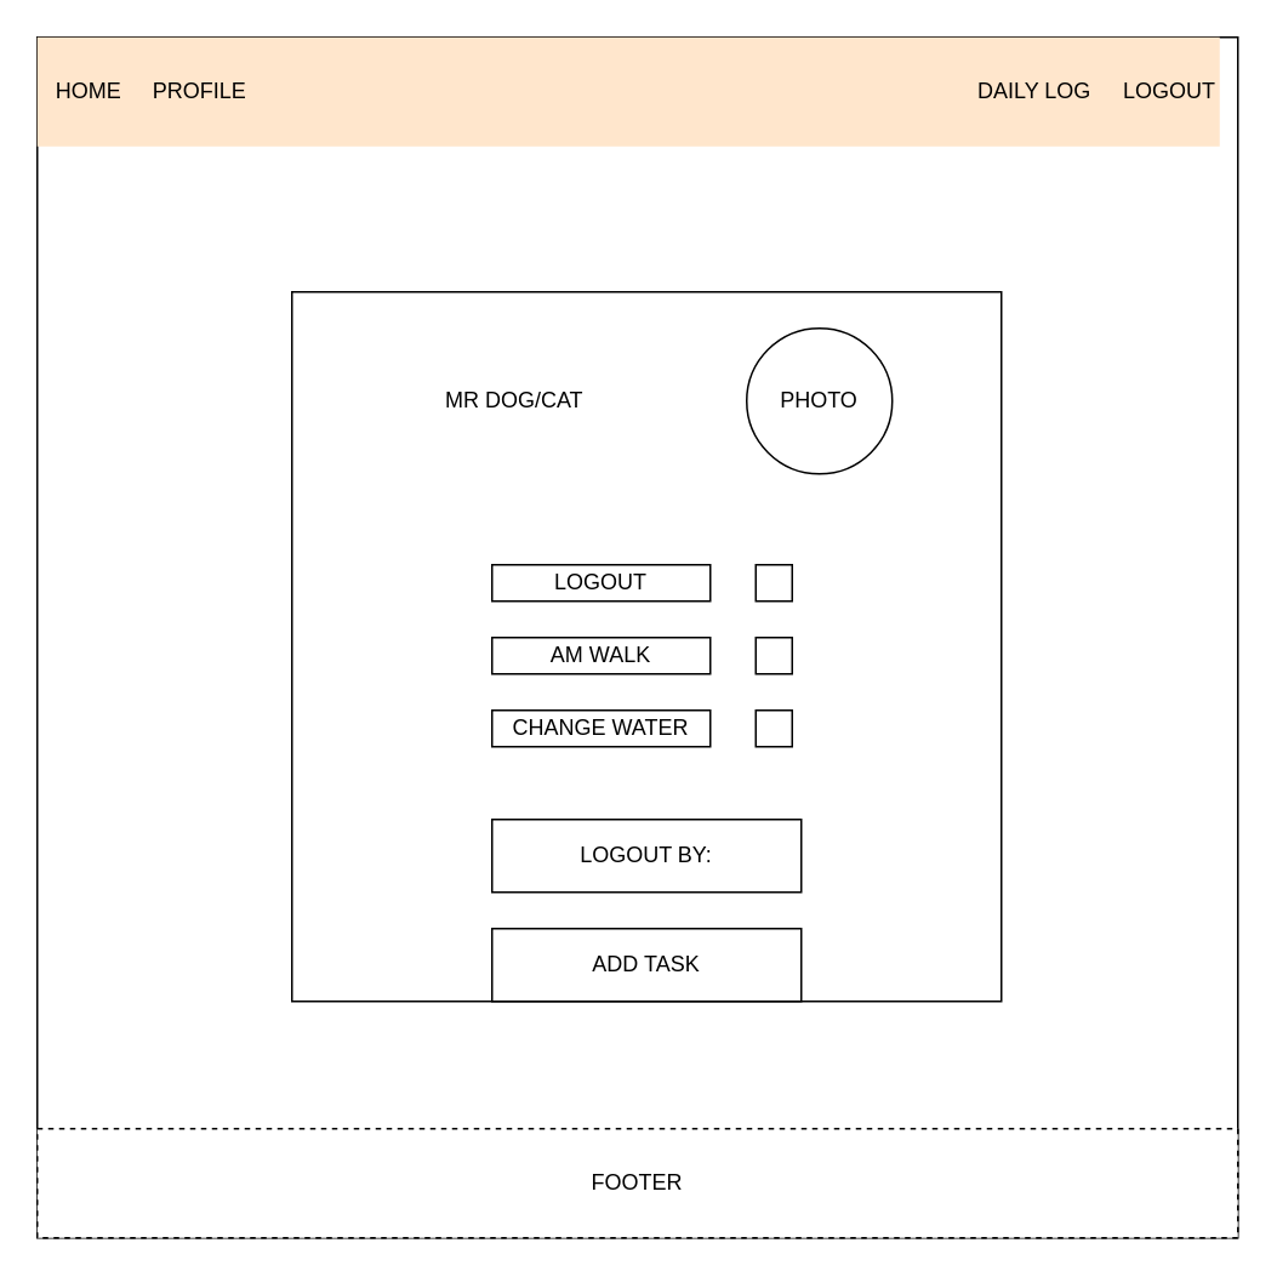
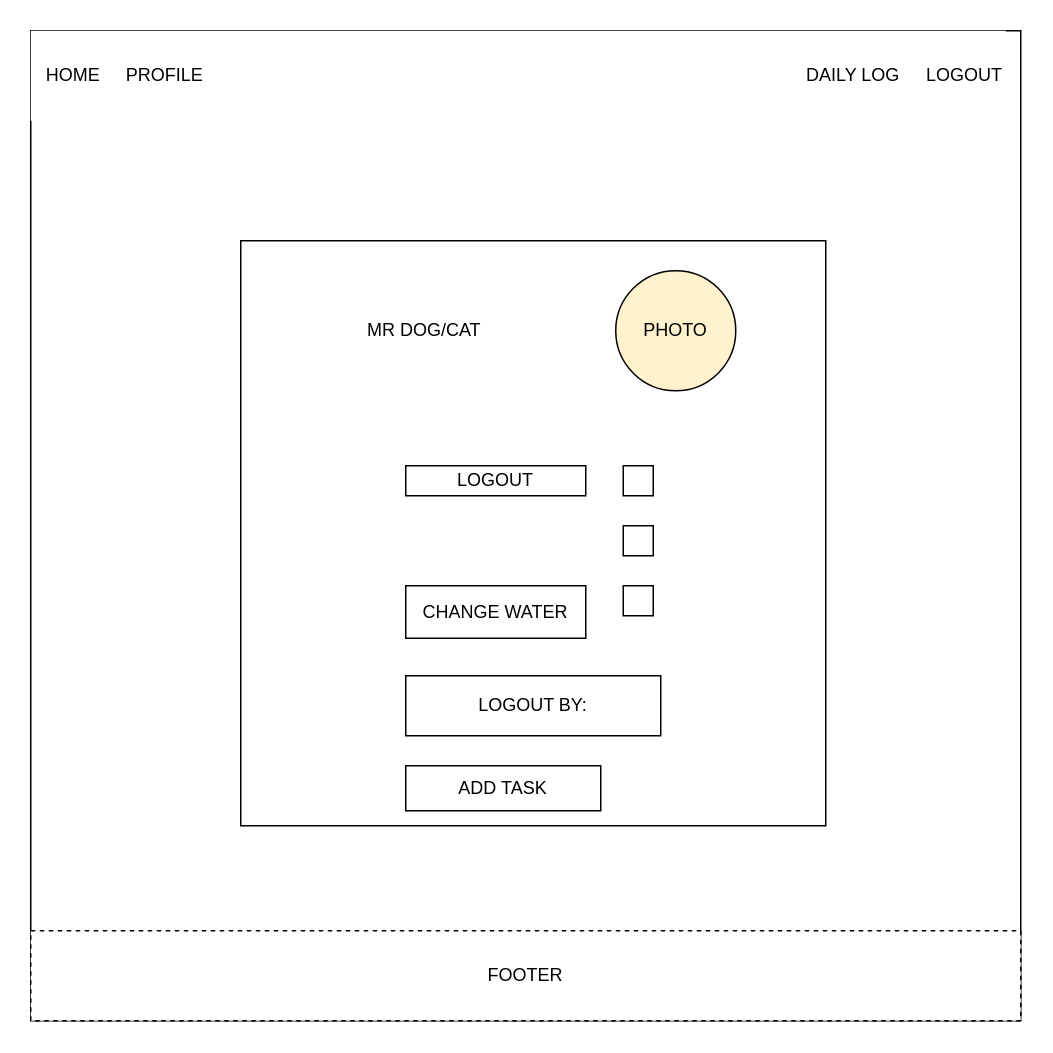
- <mxCell id="3" value="&lt;div style=&quot;&quot;&gt;&lt;span style=&quot;background-color: initial;&quot;&gt;HOME&lt;span style=&quot;white-space: pre;&quot;&gt;&#09;&lt;/span&gt;PROFILE&lt;span style=&quot;white-space: pre;&quot;&gt;&#09;&lt;/span&gt;&lt;span style=&quot;white-space: pre;&quot;&gt;&#09;&lt;/span&gt;&lt;span style=&quot;white-space: pre;&quot;&gt;&#09;&lt;/span&gt;&lt;span style=&quot;white-space: pre;&quot;&gt;&#09;&lt;/span&gt;&lt;span style=&quot;white-space: pre;&quot;&gt;&#09;&lt;/span&gt;&lt;span style=&quot;white-space: pre;&quot;&gt;&#09;&lt;/span&gt;&lt;span style=&quot;white-space: pre;&quot;&gt;&#09;&lt;/span&gt;&lt;span style=&quot;white-space: pre;&quot;&gt;&#09;&lt;/span&gt;&lt;span style=&quot;white-space: pre;&quot;&gt;&#09;&lt;/span&gt;&lt;span style=&quot;white-space: pre;&quot;&gt;&#09;&lt;/span&gt;&lt;span style=&quot;white-space: pre;&quot;&gt;&#09;&lt;/span&gt;&lt;span style=&quot;white-space: pre;&quot;&gt;&#09;&lt;span style=&quot;white-space: pre;&quot;&gt;&#09;&lt;/span&gt;&lt;span style=&quot;white-space: pre;&quot;&gt;&#09;&lt;/span&gt;&lt;span style=&quot;white-space: pre;&quot;&gt;&#09;&lt;/span&gt;&lt;span style=&quot;white-space: pre;&quot;&gt;&#09;&lt;/span&gt;D&lt;/span&gt;AILY LOG&lt;span style=&quot;white-space: pre;&quot;&gt;&#09;&lt;/span&gt;&lt;/span&gt;&lt;span style=&quot;background-color: initial;&quot;&gt;LOGOUT&lt;/span&gt;&lt;/div&gt;" style="rounded=0;whiteSpace=wrap;html=1;align=right;strokeColor=none;fillColor=#ffe6cc;" parent="1" vertex="1"><mxGeometry x="20" y="20" width="650" height="60" as="geometry" /></mxCell>
+ <mxCell id="3" value="&lt;div style=&quot;&quot;&gt;&lt;span style=&quot;background-color: initial;&quot;&gt;HOME&lt;span style=&quot;white-space: pre;&quot;&gt;&#09;&lt;/span&gt;PROFILE&lt;span style=&quot;white-space: pre;&quot;&gt;&#09;&lt;/span&gt;&lt;span style=&quot;white-space: pre;&quot;&gt;&#09;&lt;/span&gt;&lt;span style=&quot;white-space: pre;&quot;&gt;&#09;&lt;/span&gt;&lt;span style=&quot;white-space: pre;&quot;&gt;&#09;&lt;/span&gt;&lt;span style=&quot;white-space: pre;&quot;&gt;&#09;&lt;/span&gt;&lt;span style=&quot;white-space: pre;&quot;&gt;&#09;&lt;/span&gt;&lt;span style=&quot;white-space: pre;&quot;&gt;&#09;&lt;/span&gt;&lt;span style=&quot;white-space: pre;&quot;&gt;&#09;&lt;/span&gt;&lt;span style=&quot;white-space: pre;&quot;&gt;&#09;&lt;/span&gt;&lt;span style=&quot;white-space: pre;&quot;&gt;&#09;&lt;/span&gt;&lt;span style=&quot;white-space: pre;&quot;&gt;&#09;&lt;/span&gt;&lt;span style=&quot;white-space: pre;&quot;&gt;&#09;&lt;span style=&quot;white-space: pre;&quot;&gt;&#09;&lt;/span&gt;&lt;span style=&quot;white-space: pre;&quot;&gt;&#09;&lt;/span&gt;&lt;span style=&quot;white-space: pre;&quot;&gt;&#09;&lt;/span&gt;&lt;span style=&quot;white-space: pre;&quot;&gt;&#09;&lt;/span&gt;D&lt;/span&gt;AILY LOG&lt;span style=&quot;white-space: pre;&quot;&gt;&#09;&lt;/span&gt;&lt;/span&gt;&lt;span style=&quot;background-color: initial;&quot;&gt;LOGOUT&lt;/span&gt;&lt;/div&gt;" style="rounded=0;whiteSpace=wrap;html=1;align=right;strokeColor=none;" parent="1" vertex="1"><mxGeometry x="20" y="20" width="650" height="60" as="geometry" /></mxCell>
- <mxCell id="11" value="PHOTO" style="ellipse;whiteSpace=wrap;html=1;aspect=fixed;" parent="1" vertex="1"><mxGeometry x="410" y="180" width="80" height="80" as="geometry" /></mxCell>
+ <mxCell id="11" value="PHOTO" style="ellipse;whiteSpace=wrap;html=1;aspect=fixed;fillColor=#fff2cc;" parent="1" vertex="1"><mxGeometry x="410" y="180" width="80" height="80" as="geometry" /></mxCell>
- <mxCell id="13" value="AM WALK" style="rounded=0;whiteSpace=wrap;html=1;" parent="1" vertex="1"><mxGeometry x="270" y="350" width="120" height="20" as="geometry" /></mxCell>
- <mxCell id="14" value="CHANGE WATER" style="rounded=0;whiteSpace=wrap;html=1;" parent="1" vertex="1"><mxGeometry x="270" y="390" width="120" height="20" as="geometry" /></mxCell>
+ <mxCell id="14" value="CHANGE WATER" style="rounded=0;whiteSpace=wrap;html=1;" parent="1" vertex="1"><mxGeometry x="270" y="390" width="120" height="35" as="geometry" /></mxCell>
- <mxCell id="7" value="ADD TASK" style="rounded=0;whiteSpace=wrap;html=1;fillColor=none;" parent="1" vertex="1"><mxGeometry x="270" y="510" width="170" height="40" as="geometry" /></mxCell>
+ <mxCell id="7" value="ADD TASK" style="rounded=0;whiteSpace=wrap;html=1;fillColor=none;" parent="1" vertex="1"><mxGeometry x="270" y="510" width="130" height="30" as="geometry" /></mxCell>
